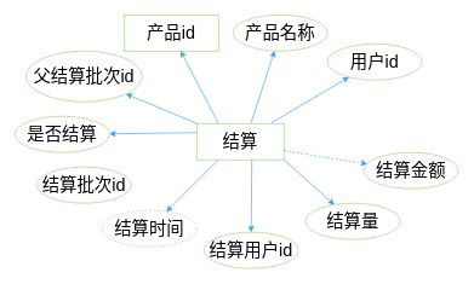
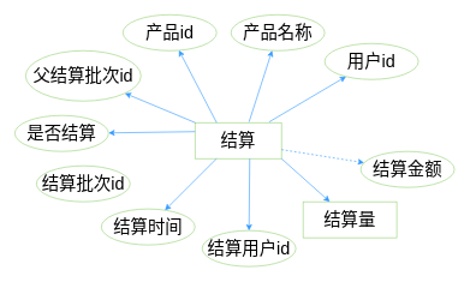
- <mxCell id="5" value="&lt;span style=&quot;font-size: 24px;&quot;&gt;产品id&lt;/span&gt;" style="whiteSpace=wrap;html=1;strokeColor=#97D077;rounded=0;" vertex="1" parent="1"><mxGeometry x="170" y="20" width="130" height="50" as="geometry" /></mxCell>
+ <mxCell id="5" value="&lt;span style=&quot;font-size: 24px;&quot;&gt;产品id&lt;/span&gt;" style="ellipse;whiteSpace=wrap;html=1;strokeColor=#97D077;" vertex="1" parent="1"><mxGeometry x="170" y="20" width="130" height="50" as="geometry" /></mxCell>
- <mxCell id="11" value="&lt;span style=&quot;font-size: 24px;&quot;&gt;结算量&lt;/span&gt;" style="ellipse;whiteSpace=wrap;html=1;strokeColor=#97D077;" vertex="1" parent="1"><mxGeometry x="420" y="280" width="130" height="50" as="geometry" /></mxCell>
+ <mxCell id="11" value="&lt;span style=&quot;font-size: 24px;&quot;&gt;结算量&lt;/span&gt;" style="whiteSpace=wrap;html=1;strokeColor=#97D077;rounded=0;" vertex="1" parent="1"><mxGeometry x="420" y="280" width="130" height="50" as="geometry" /></mxCell>
- <mxCell id="9" value="&lt;font style=&quot;font-size: 24px;&quot;&gt;结算时间&lt;/font&gt;" style="ellipse;whiteSpace=wrap;html=1;strokeColor=#97D077;dashed=1;" vertex="1" parent="1"><mxGeometry x="140" y="290" width="130" height="50" as="geometry" /></mxCell>
+ <mxCell id="9" value="&lt;font style=&quot;font-size: 24px;&quot;&gt;结算时间&lt;/font&gt;" style="ellipse;whiteSpace=wrap;html=1;strokeColor=#97D077;" vertex="1" parent="1"><mxGeometry x="140" y="290" width="130" height="50" as="geometry" /></mxCell>
